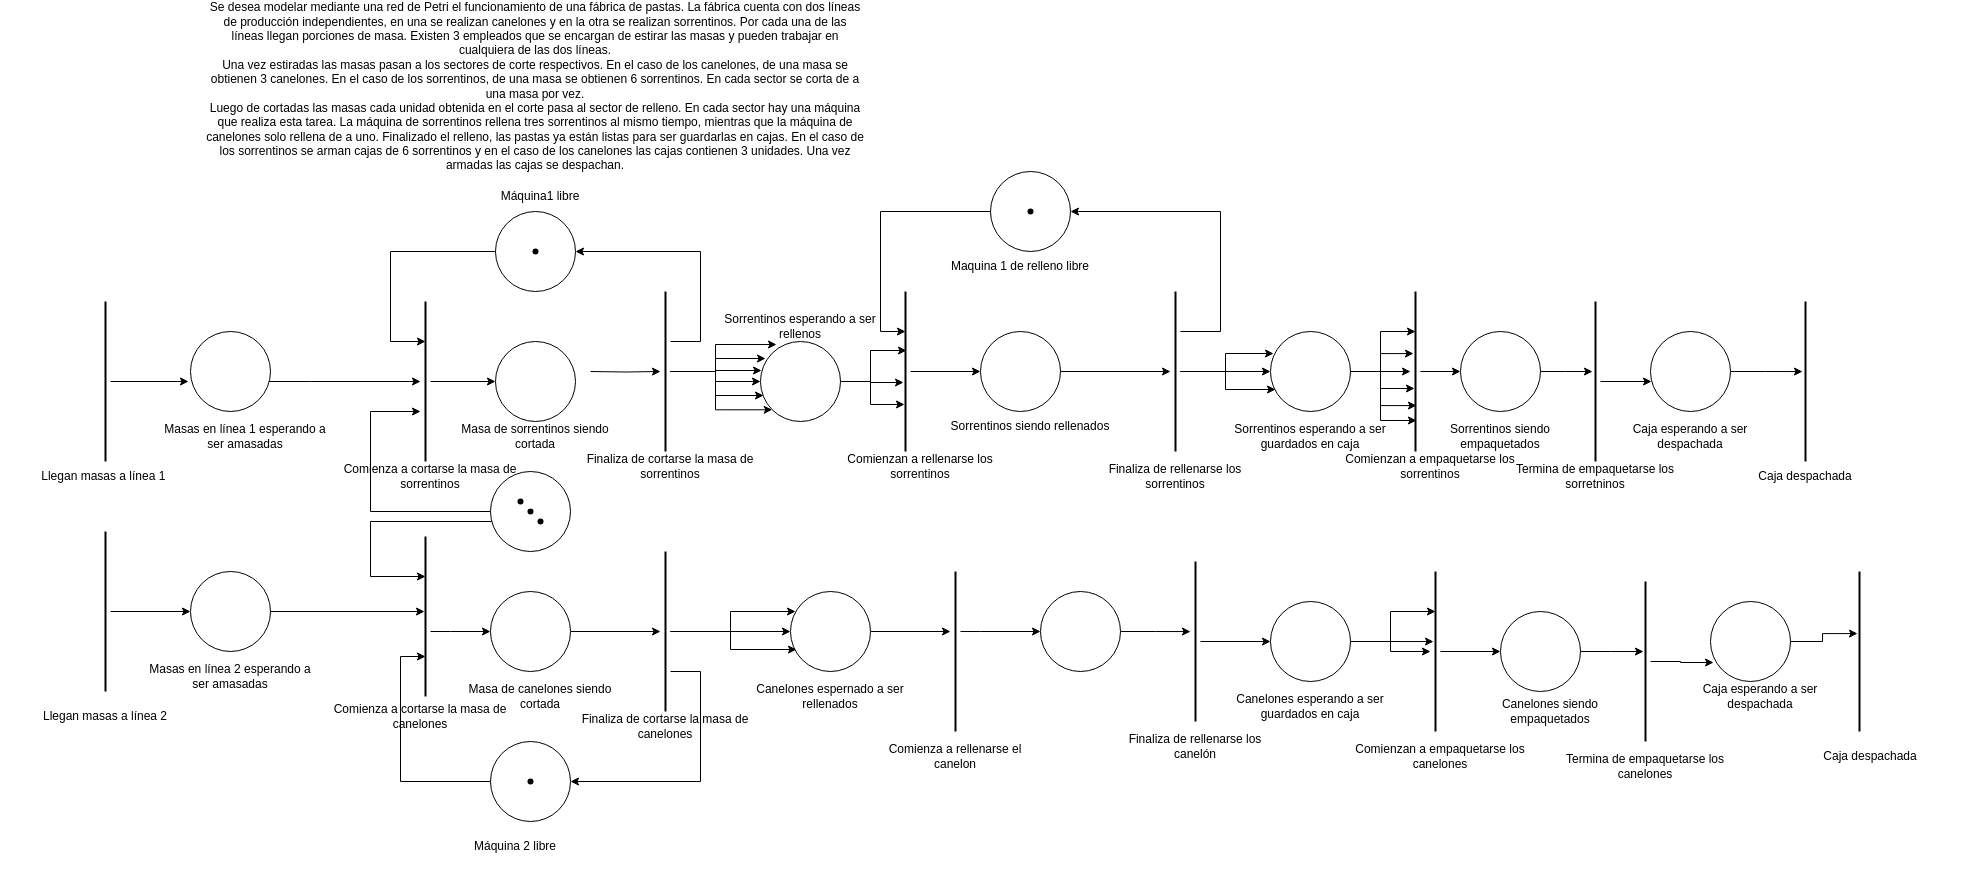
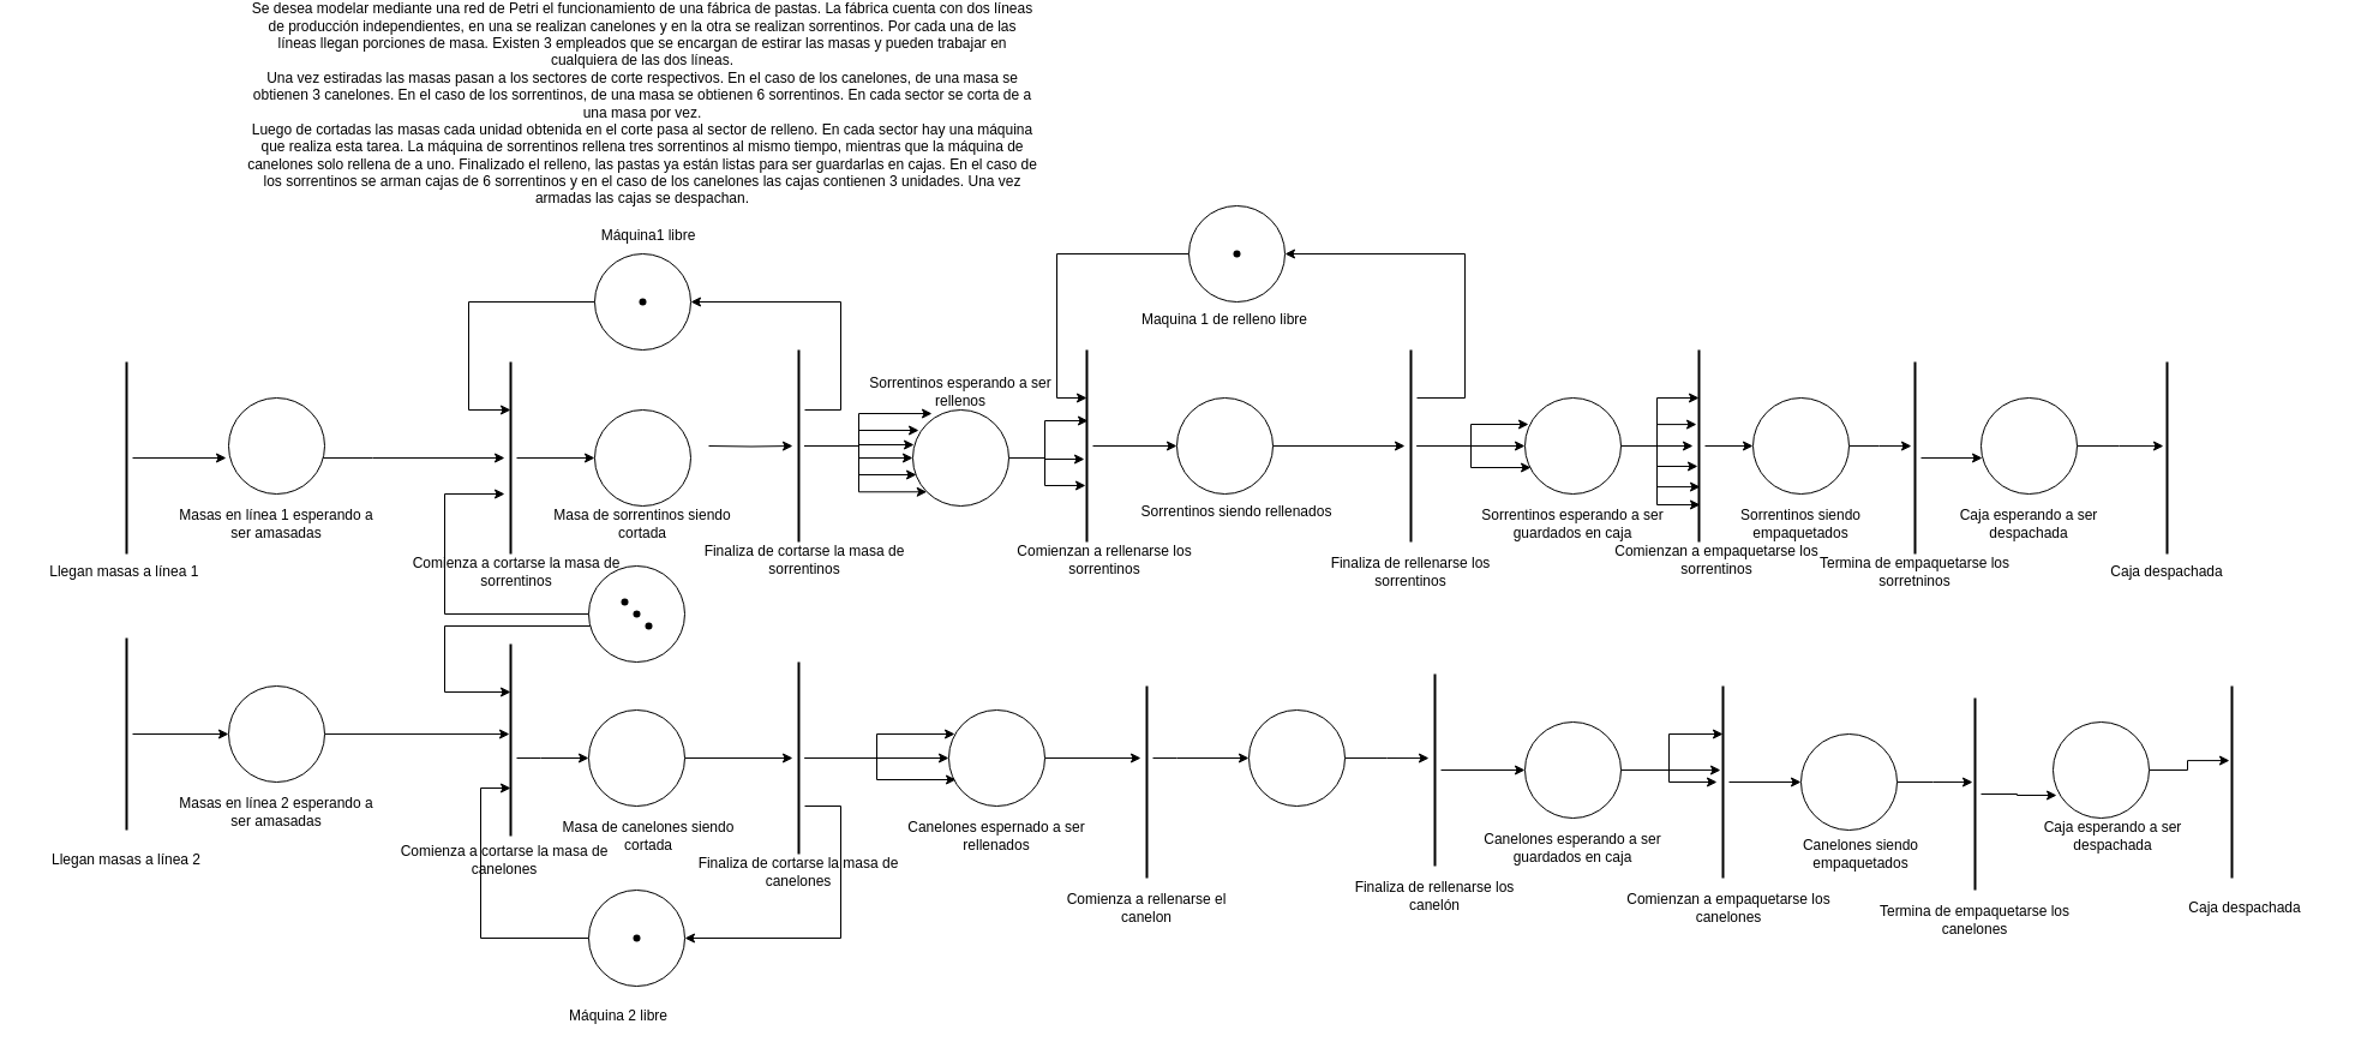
- <mxCell id="14" value="Masas en línea 1 esperando a ser amasadas" style="text;html=1;strokeColor=none;fillColor=none;align=center;verticalAlign=middle;whiteSpace=wrap;rounded=0;" parent="1" vertex="1"><mxGeometry x="155" y="370" width="180" height="30" as="geometry" /></mxCell>
+ <mxCell id="14" value="Masas en línea 1 esperando a ser amasadas" style="text;html=1;strokeColor=none;fillColor=none;align=center;verticalAlign=middle;whiteSpace=wrap;rounded=0;" parent="1" vertex="1"><mxGeometry x="140" y="370" width="180" height="30" as="geometry" /></mxCell>
